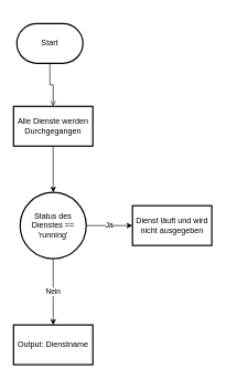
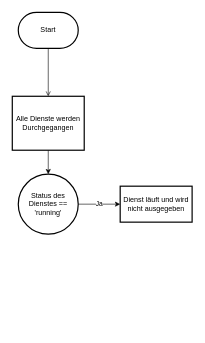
- <mxCell id="3" value="Start" style="strokeWidth=2;html=1;shape=mxgraph.flowchart.terminator;whiteSpace=wrap;" vertex="1" parent="1"><mxGeometry x="25" y="35" width="100" height="60" as="geometry" /></mxCell>
+ <mxCell id="3" value="Start" style="strokeWidth=2;html=1;shape=mxgraph.flowchart.terminator;whiteSpace=wrap;" vertex="1" parent="1"><mxGeometry x="30" y="20" width="100" height="60" as="geometry" /></mxCell>
- <mxCell id="5" value="Alle Dienste werden Durchgegangen" style="whiteSpace=wrap;html=1;strokeWidth=2;" vertex="1" parent="1"><mxGeometry x="20" y="160" width="120" height="60" as="geometry" /></mxCell>
+ <mxCell id="5" value="Alle Dienste werden Durchgegangen" style="whiteSpace=wrap;html=1;strokeWidth=2;" vertex="1" parent="1"><mxGeometry x="20" y="160" width="120" height="90" as="geometry" /></mxCell>
- <mxCell id="7" value="Nein" style="edgeStyle=orthogonalEdgeStyle;rounded=0;orthogonalLoop=1;jettySize=auto;html=1;" edge="1" parent="1" source="8" target="10"><mxGeometry relative="1" as="geometry" /></mxCell>
- <mxCell id="10" value="Output: Dienstname" style="whiteSpace=wrap;html=1;strokeWidth=2;" vertex="1" parent="1"><mxGeometry x="20" y="490" width="120" height="60" as="geometry" /></mxCell>
